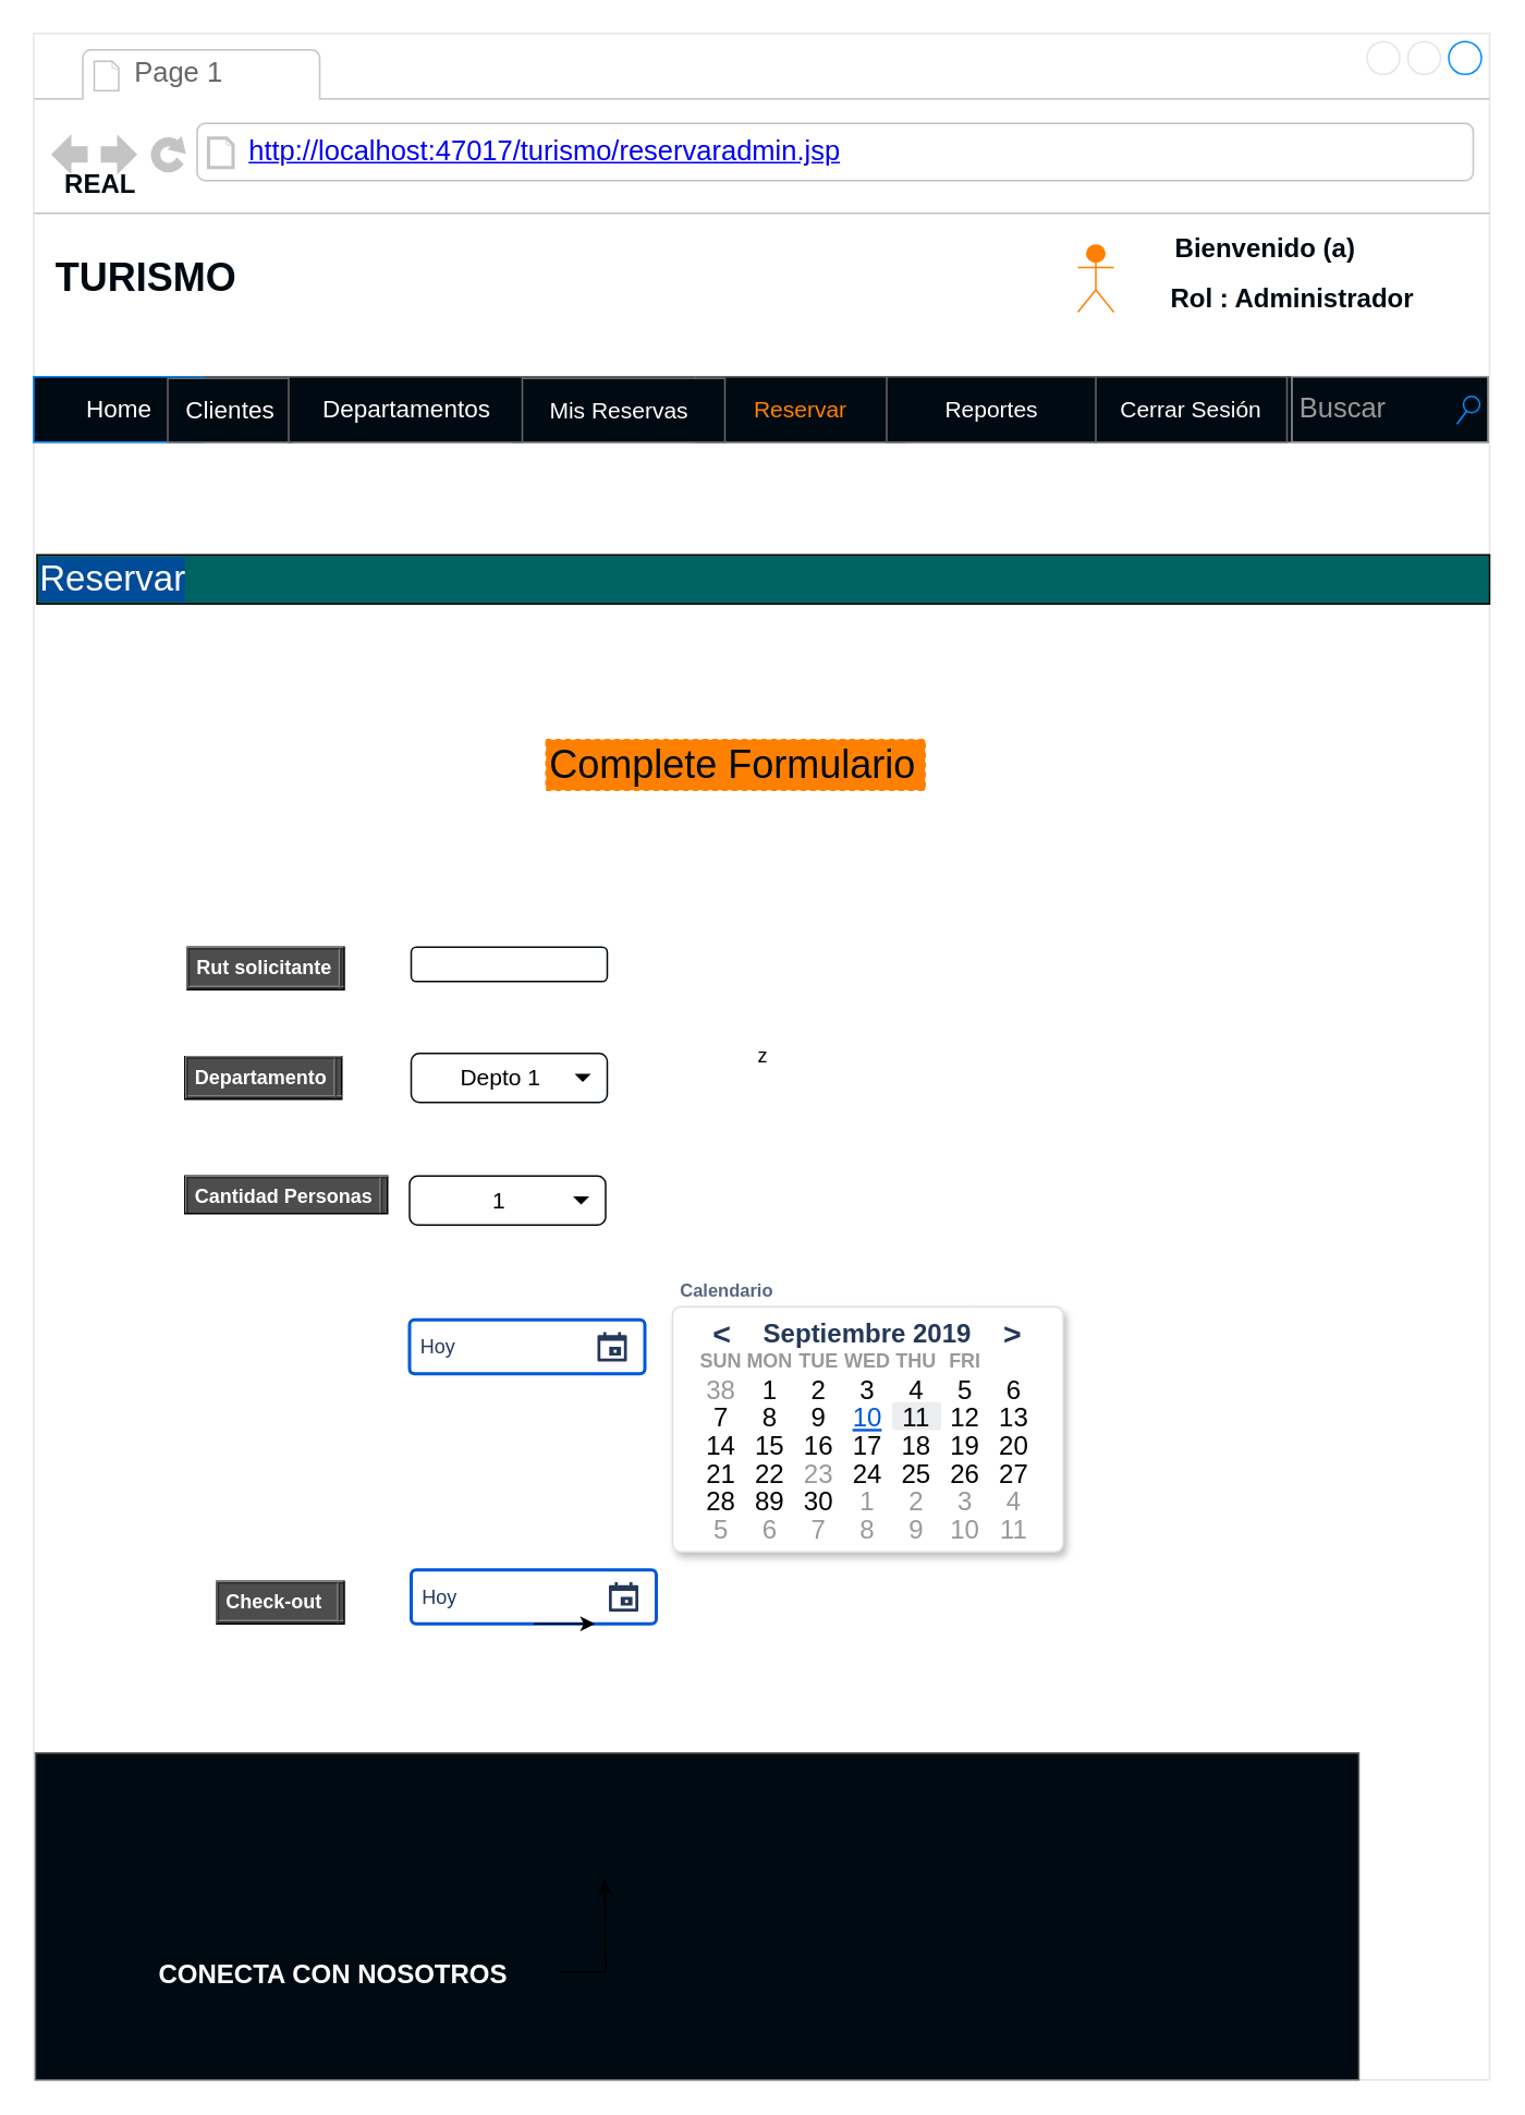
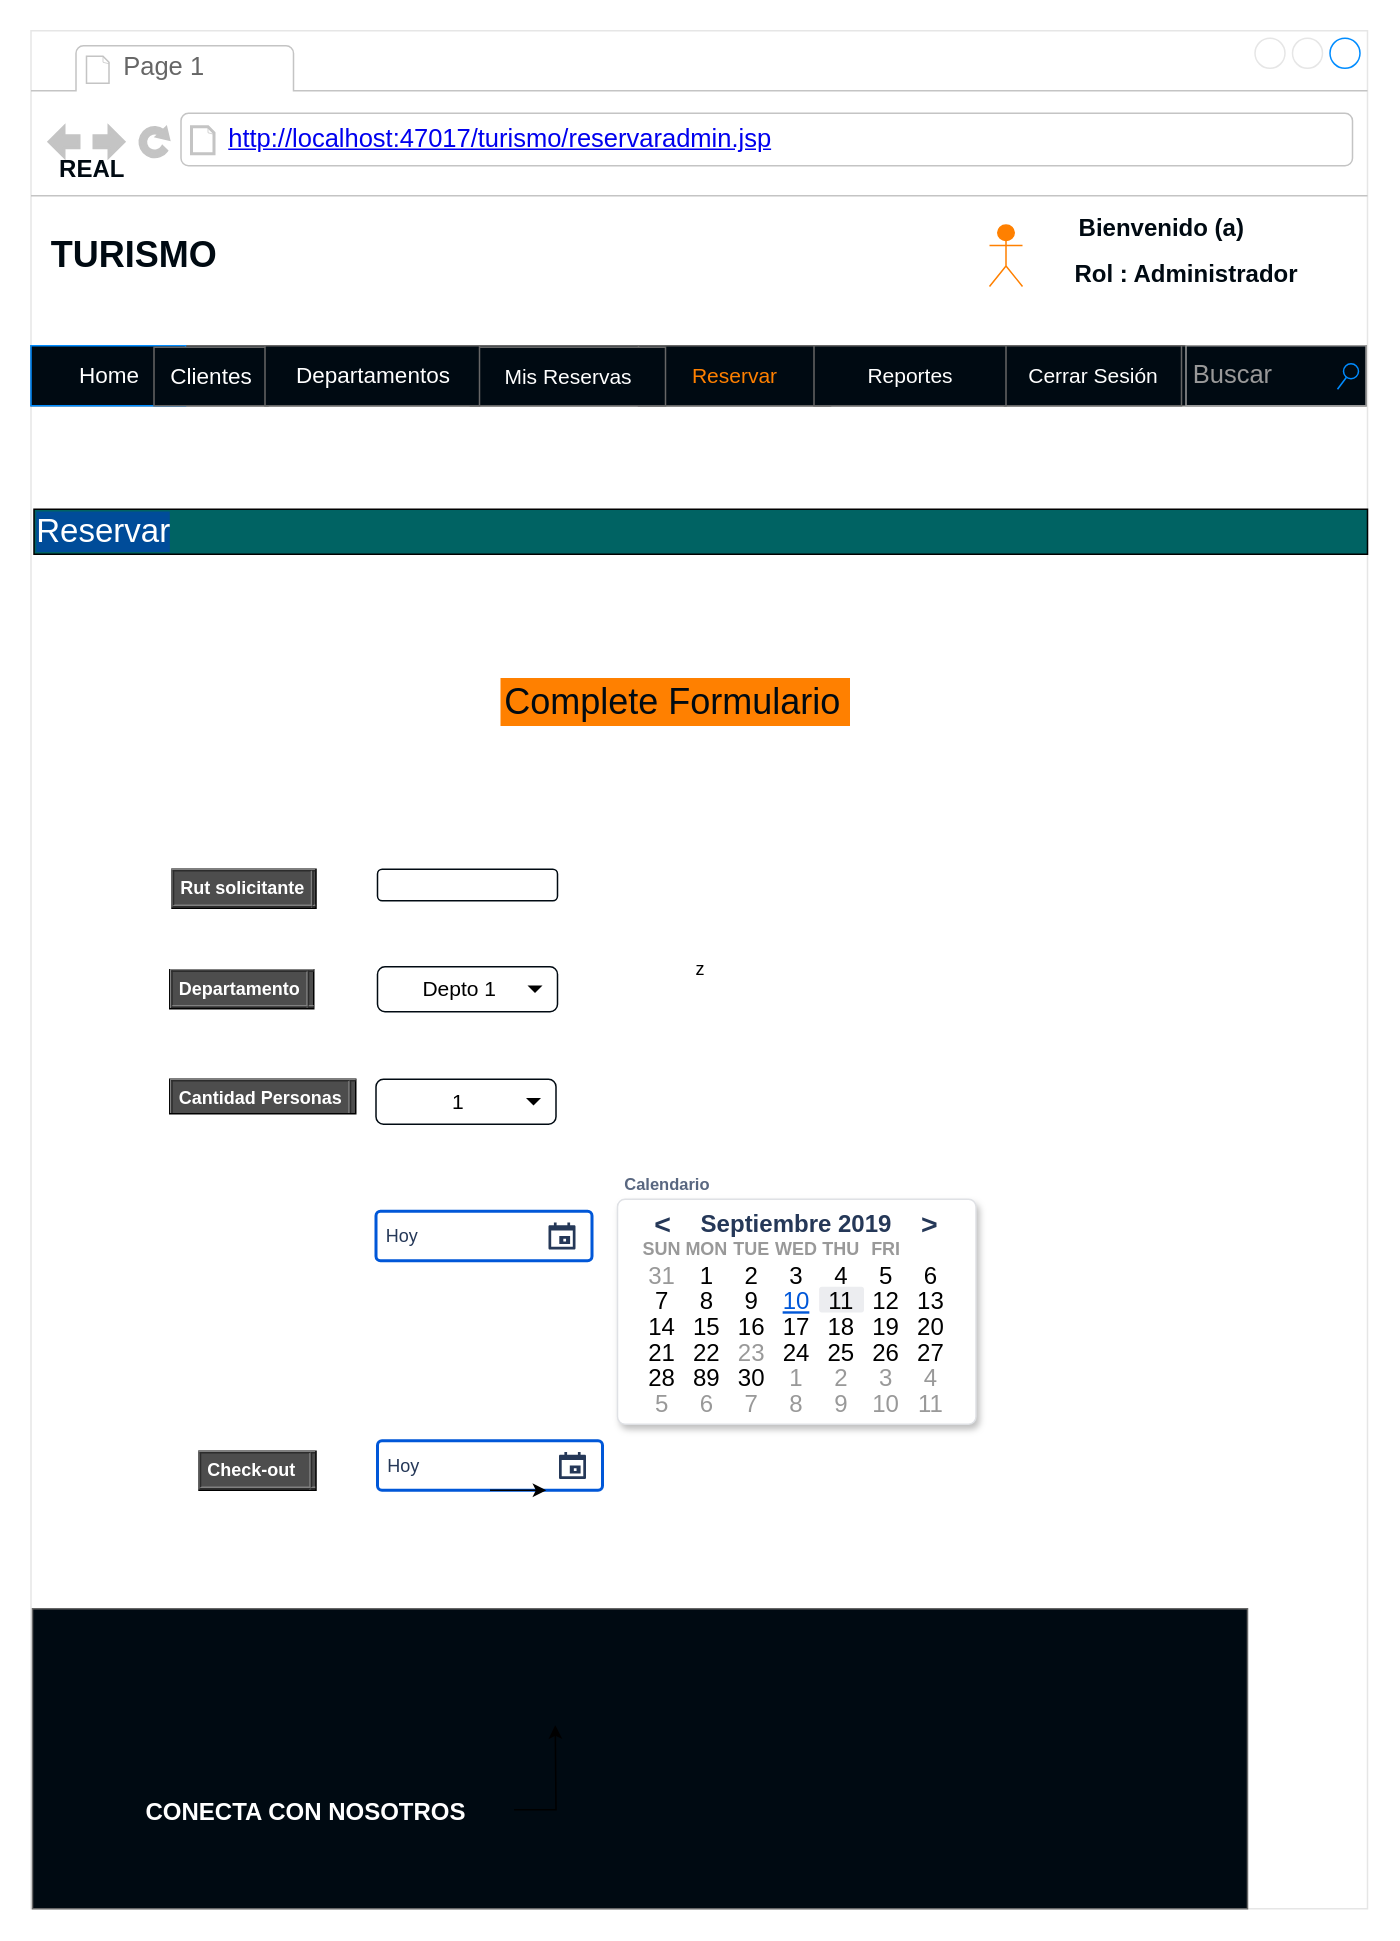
- <mxCell id="26" value="Complete Formulario" style="rounded=0;whiteSpace=wrap;html=1;labelBackgroundColor=none;strokeColor=#FF8000;fillColor=#FF8000;gradientColor=none;fontSize=24;fontColor=#000A12;align=left;dashed=1;" parent="2" vertex="1"><mxGeometry x="313.5" y="432" width="232" height="31" as="geometry" /></mxCell>
+ <mxCell id="26" value="Complete Formulario" style="rounded=0;whiteSpace=wrap;html=1;labelBackgroundColor=none;strokeColor=#FF8000;fillColor=#FF8000;gradientColor=none;fontSize=24;fontColor=#000A12;align=left;" parent="2" vertex="1"><mxGeometry x="313.5" y="432" width="232" height="31" as="geometry" /></mxCell>
- <mxCell id="47" value="38" style="strokeColor=none;fillColor=none;fontColor=#999999;fontSize=16" parent="37" vertex="1"><mxGeometry x="14.938" y="41.143" width="29.875" height="17.143" as="geometry" /></mxCell>
+ <mxCell id="47" value="31" style="strokeColor=none;fillColor=none;fontColor=#999999;fontSize=16" parent="37" vertex="1"><mxGeometry x="14.938" y="41.143" width="29.875" height="17.143" as="geometry" /></mxCell>
